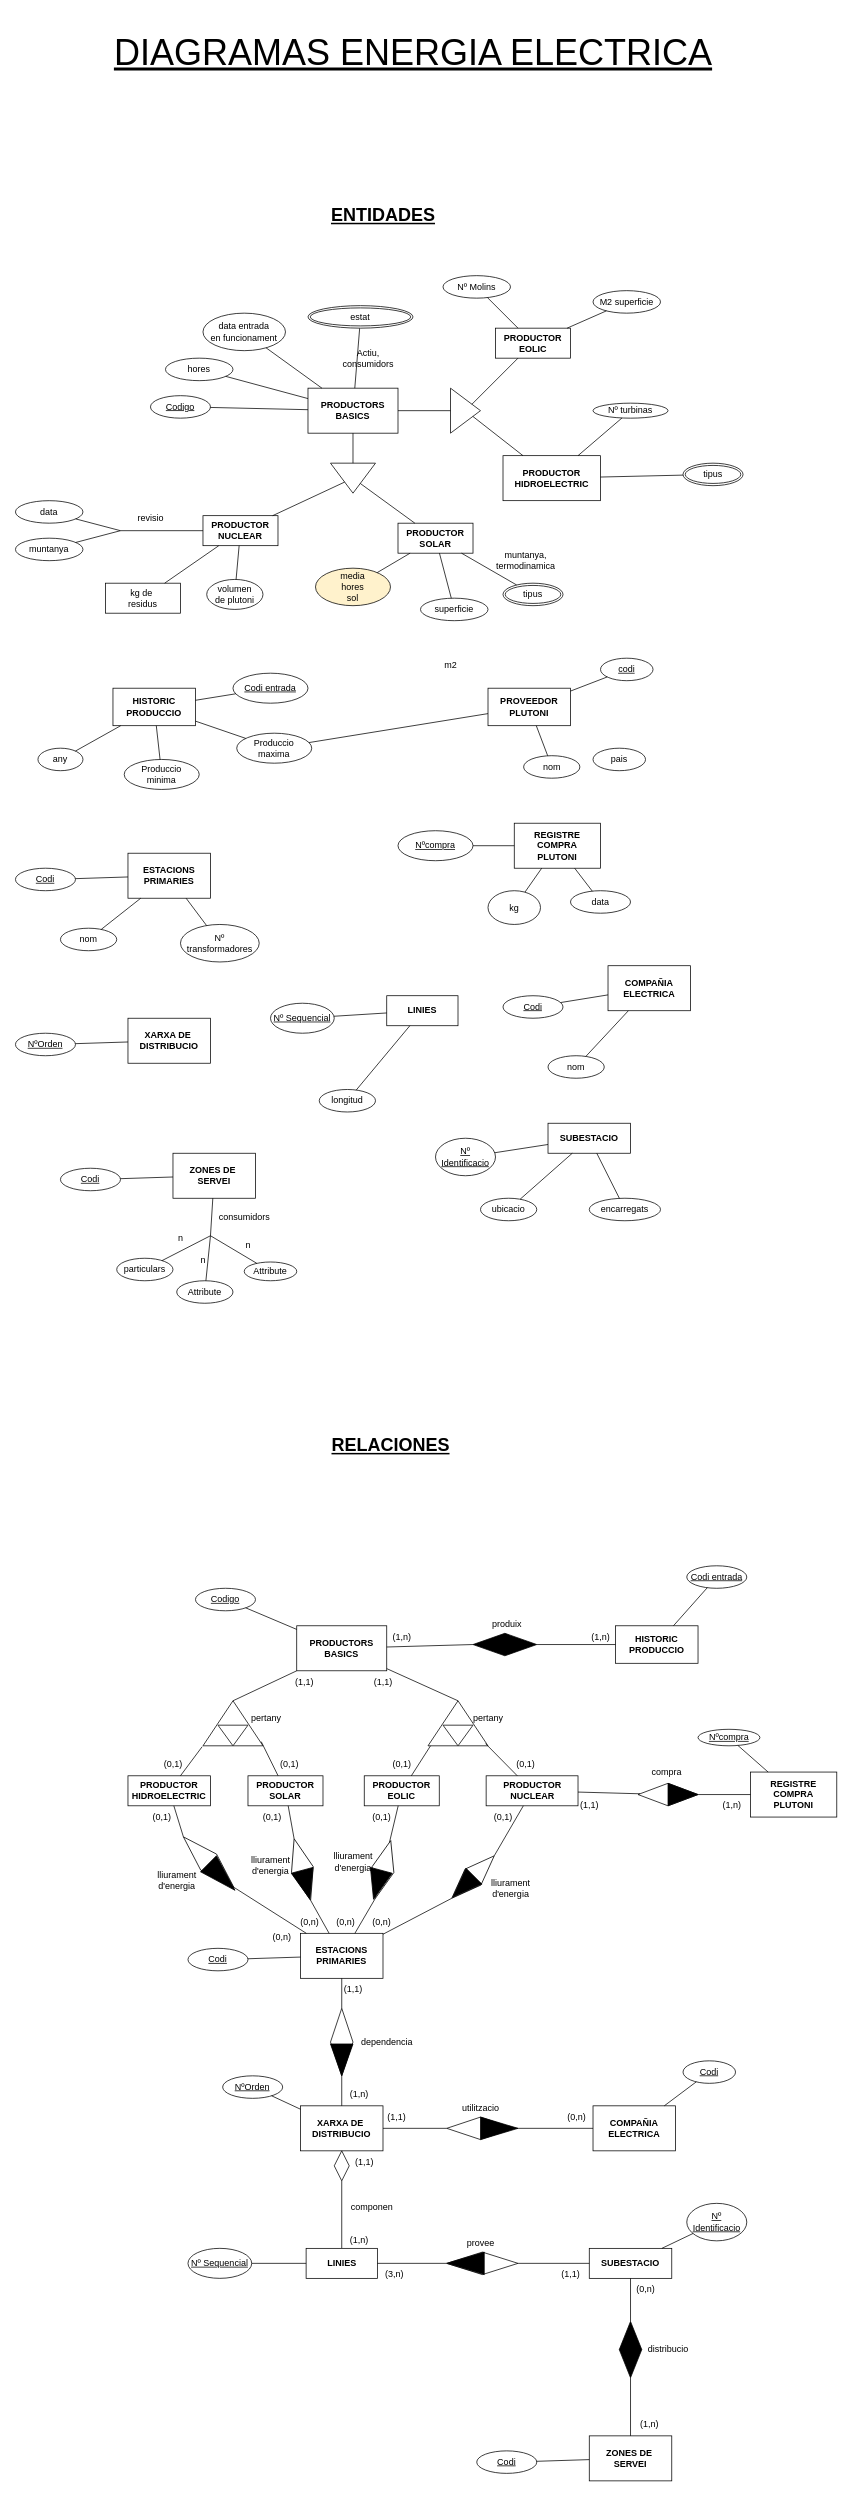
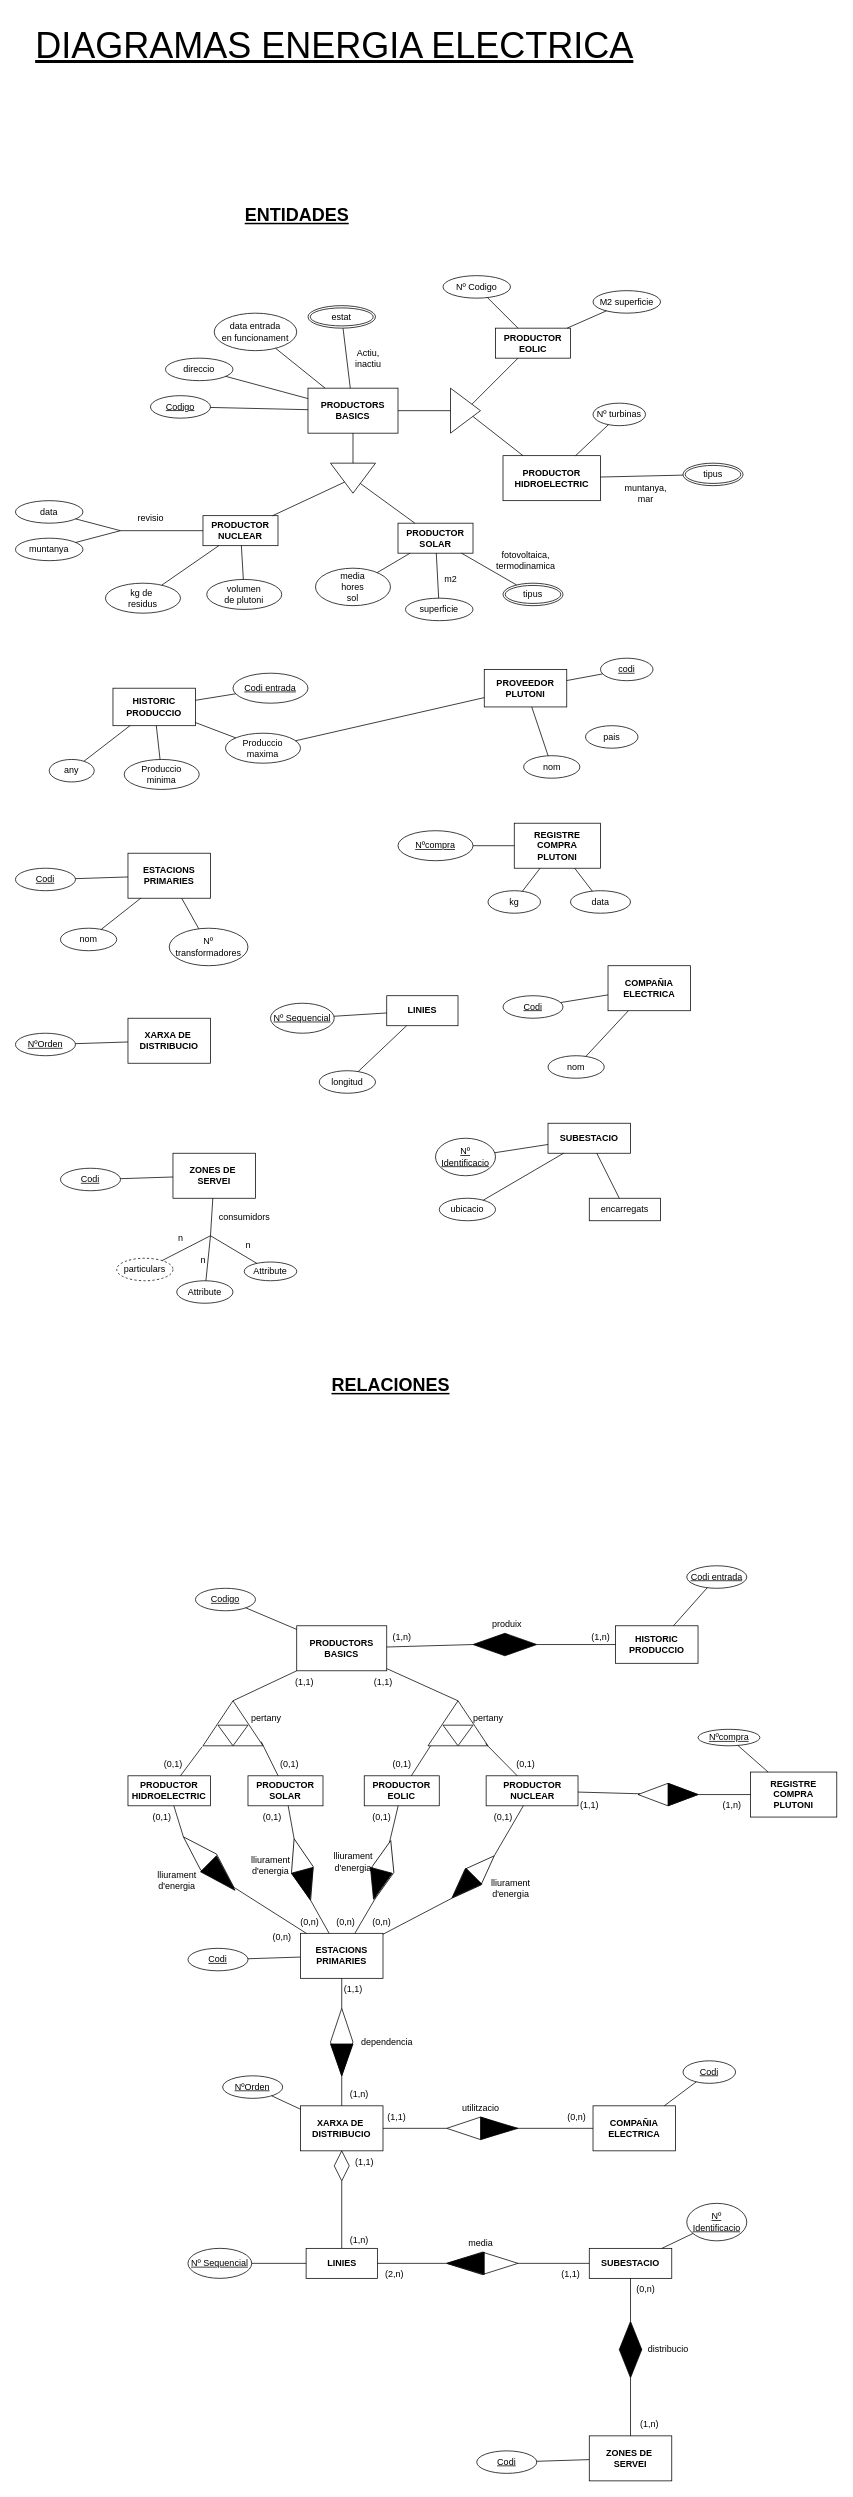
- <mxCell id="239" value="&lt;h1&gt;&lt;font style=&quot;font-size: 48px; font-weight: normal;&quot;&gt;&lt;u&gt;DIAGRAMAS ENERGIA ELECTRICA&lt;/u&gt;&lt;/font&gt;&lt;/h1&gt;" style="text;html=1;align=center;verticalAlign=middle;resizable=0;points=[];autosize=1;strokeColor=none;fillColor=none;" vertex="1" parent="1"><mxGeometry x="140" y="20" width="820" height="100" as="geometry" /></mxCell>
+ <mxCell id="239" value="&lt;h1&gt;&lt;font style=&quot;font-size: 48px; font-weight: normal;&quot;&gt;&lt;u&gt;DIAGRAMAS ENERGIA ELECTRICA&lt;/u&gt;&lt;/font&gt;&lt;/h1&gt;" style="text;html=1;align=center;verticalAlign=middle;resizable=0;points=[];autosize=1;strokeColor=none;fillColor=none;" vertex="1" parent="1"><mxGeometry x="35" y="10" width="820" height="100" as="geometry" /></mxCell>
- <mxCell id="115" value="&lt;span style=&quot;font-size: 24px;&quot;&gt;&lt;b&gt;&lt;u&gt;ENTIDADES&lt;/u&gt;&lt;/b&gt;&lt;/span&gt;" style="text;html=1;align=center;verticalAlign=middle;resizable=0;points=[];autosize=1;strokeColor=none;fillColor=none;" vertex="1" parent="1"><mxGeometry x="430" y="267" width="160" height="40" as="geometry" /></mxCell>
+ <mxCell id="115" value="&lt;span style=&quot;font-size: 24px;&quot;&gt;&lt;b&gt;&lt;u&gt;ENTIDADES&lt;/u&gt;&lt;/b&gt;&lt;/span&gt;" style="text;html=1;align=center;verticalAlign=middle;resizable=0;points=[];autosize=1;strokeColor=none;fillColor=none;" vertex="1" parent="1"><mxGeometry x="315" y="267" width="160" height="40" as="geometry" /></mxCell>
- <mxCell id="23" value="Nº Molins" style="ellipse;whiteSpace=wrap;html=1;align=center;" parent="1" vertex="1"><mxGeometry x="590" y="367" width="90" height="30" as="geometry" /></mxCell>
+ <mxCell id="23" value="Nº Codigo" style="ellipse;whiteSpace=wrap;html=1;align=center;" parent="1" vertex="1"><mxGeometry x="590" y="367" width="90" height="30" as="geometry" /></mxCell>
- <mxCell id="29" value="estat&lt;br&gt;" style="ellipse;shape=doubleEllipse;margin=3;whiteSpace=wrap;html=1;align=center;" parent="1" vertex="1"><mxGeometry x="410" y="407" width="140" height="30" as="geometry" /></mxCell>
+ <mxCell id="29" value="estat&lt;br&gt;" style="ellipse;shape=doubleEllipse;margin=3;whiteSpace=wrap;html=1;align=center;" parent="1" vertex="1"><mxGeometry x="410" y="407" width="90" height="30" as="geometry" /></mxCell>
- <mxCell id="18" value="data entrada&lt;br&gt;en funcionament" style="ellipse;whiteSpace=wrap;html=1;align=center;" parent="1" vertex="1"><mxGeometry x="270" y="417" width="110" height="50" as="geometry" /></mxCell>
+ <mxCell id="18" value="data entrada&lt;br&gt;en funcionament" style="ellipse;whiteSpace=wrap;html=1;align=center;" parent="1" vertex="1"><mxGeometry x="285" y="417" width="110" height="50" as="geometry" /></mxCell>
- <mxCell id="20" value="Actiu,&lt;br&gt;consumidors" style="text;html=1;align=center;verticalAlign=middle;resizable=0;points=[];autosize=1;strokeColor=none;fillColor=none;" parent="1" vertex="1"><mxGeometry x="460" y="457" width="60" height="40" as="geometry" /></mxCell>
+ <mxCell id="20" value="Actiu,&lt;br&gt;inactiu" style="text;html=1;align=center;verticalAlign=middle;resizable=0;points=[];autosize=1;strokeColor=none;fillColor=none;" parent="1" vertex="1"><mxGeometry x="460" y="457" width="60" height="40" as="geometry" /></mxCell>
- <mxCell id="17" value="hores" style="ellipse;whiteSpace=wrap;html=1;align=center;" parent="1" vertex="1"><mxGeometry x="220" y="477" width="90" height="30" as="geometry" /></mxCell>
+ <mxCell id="17" value="direccio" style="ellipse;whiteSpace=wrap;html=1;align=center;" parent="1" vertex="1"><mxGeometry x="220" y="477" width="90" height="30" as="geometry" /></mxCell>
- <mxCell id="27" value="Nº turbinas" style="ellipse;whiteSpace=wrap;html=1;align=center;" parent="1" vertex="1"><mxGeometry x="790" y="537" width="100" height="20" as="geometry" /></mxCell>
+ <mxCell id="27" value="Nº turbinas" style="ellipse;whiteSpace=wrap;html=1;align=center;" parent="1" vertex="1"><mxGeometry x="790" y="537" width="70" height="30" as="geometry" /></mxCell>
+ <mxCell id="32" value="muntanya,&lt;br&gt;mar" style="text;html=1;align=center;verticalAlign=middle;resizable=0;points=[];autosize=1;strokeColor=none;fillColor=none;" parent="1" vertex="1"><mxGeometry x="820" y="637" width="80" height="40" as="geometry" /></mxCell>
- <mxCell id="39" value="muntanya,&lt;br&gt;termodinamica" style="text;html=1;align=center;verticalAlign=middle;resizable=0;points=[];autosize=1;strokeColor=none;fillColor=none;" parent="1" vertex="1"><mxGeometry x="650" y="727" width="100" height="40" as="geometry" /></mxCell>
+ <mxCell id="39" value="fotovoltaica,&lt;br&gt;termodinamica" style="text;html=1;align=center;verticalAlign=middle;resizable=0;points=[];autosize=1;strokeColor=none;fillColor=none;" parent="1" vertex="1"><mxGeometry x="650" y="727" width="100" height="40" as="geometry" /></mxCell>
- <mxCell id="33" value="media&lt;br&gt;hores&lt;br&gt;sol" style="ellipse;whiteSpace=wrap;html=1;align=center;fillColor=#fff2cc;" parent="1" vertex="1"><mxGeometry x="420" y="757" width="100" height="50" as="geometry" /></mxCell>
+ <mxCell id="33" value="media&lt;br&gt;hores&lt;br&gt;sol" style="ellipse;whiteSpace=wrap;html=1;align=center;" parent="1" vertex="1"><mxGeometry x="420" y="757" width="100" height="50" as="geometry" /></mxCell>
- <mxCell id="43" value="volumen&lt;br&gt;de plutoni" style="ellipse;whiteSpace=wrap;html=1;align=center;" parent="1" vertex="1"><mxGeometry x="275" y="772" width="75" height="40" as="geometry" /></mxCell>
+ <mxCell id="43" value="volumen&lt;br&gt;de plutoni" style="ellipse;whiteSpace=wrap;html=1;align=center;" parent="1" vertex="1"><mxGeometry x="275" y="772" width="100" height="40" as="geometry" /></mxCell>
- <mxCell id="42" value="kg de&amp;nbsp;&lt;br&gt;residus" style="whiteSpace=wrap;html=1;align=center;rounded=0;" parent="1" vertex="1"><mxGeometry x="140" y="777" width="100" height="40" as="geometry" /></mxCell>
+ <mxCell id="42" value="kg de&amp;nbsp;&lt;br&gt;residus" style="ellipse;whiteSpace=wrap;html=1;align=center;" parent="1" vertex="1"><mxGeometry x="140" y="777" width="100" height="40" as="geometry" /></mxCell>
- <mxCell id="34" value="superficie" style="ellipse;whiteSpace=wrap;html=1;align=center;" parent="1" vertex="1"><mxGeometry x="560" y="797" width="90" height="30" as="geometry" /></mxCell>
+ <mxCell id="34" value="superficie" style="ellipse;whiteSpace=wrap;html=1;align=center;" parent="1" vertex="1"><mxGeometry x="540" y="797" width="90" height="30" as="geometry" /></mxCell>
- <mxCell id="40" value="m2" style="text;html=1;align=center;verticalAlign=middle;resizable=0;points=[];autosize=1;strokeColor=none;fillColor=none;" parent="1" vertex="1"><mxGeometry x="580" y="872" width="40" height="30" as="geometry" /></mxCell>
+ <mxCell id="40" value="m2" style="text;html=1;align=center;verticalAlign=middle;resizable=0;points=[];autosize=1;strokeColor=none;fillColor=none;" parent="1" vertex="1"><mxGeometry x="580" y="757" width="40" height="30" as="geometry" /></mxCell>
- <mxCell id="60" value="&lt;b&gt;PROVEEDOR&lt;br&gt;PLUTONI&lt;br&gt;&lt;/b&gt;" style="whiteSpace=wrap;html=1;align=center;" parent="1" vertex="1"><mxGeometry x="650" y="917" width="110" height="50" as="geometry" /></mxCell>
+ <mxCell id="60" value="&lt;b&gt;PROVEEDOR&lt;br&gt;PLUTONI&lt;br&gt;&lt;/b&gt;" style="whiteSpace=wrap;html=1;align=center;" parent="1" vertex="1"><mxGeometry x="645" y="892" width="110" height="50" as="geometry" /></mxCell>
- <mxCell id="53" value="Produccio&lt;br&gt;maxima" style="ellipse;whiteSpace=wrap;html=1;align=center;" parent="1" vertex="1"><mxGeometry x="315" y="977" width="100" height="40" as="geometry" /></mxCell>
+ <mxCell id="53" value="Produccio&lt;br&gt;maxima" style="ellipse;whiteSpace=wrap;html=1;align=center;" parent="1" vertex="1"><mxGeometry x="300" y="977" width="100" height="40" as="geometry" /></mxCell>
- <mxCell id="55" value="any" style="ellipse;whiteSpace=wrap;html=1;align=center;" parent="1" vertex="1"><mxGeometry x="50" y="997" width="60" height="30" as="geometry" /></mxCell>
+ <mxCell id="55" value="any" style="ellipse;whiteSpace=wrap;html=1;align=center;" parent="1" vertex="1"><mxGeometry x="65" y="1012" width="60" height="30" as="geometry" /></mxCell>
- <mxCell id="63" value="pais" style="ellipse;whiteSpace=wrap;html=1;align=center;" parent="1" vertex="1"><mxGeometry x="790" y="997" width="70" height="30" as="geometry" /></mxCell>
+ <mxCell id="63" value="pais" style="ellipse;whiteSpace=wrap;html=1;align=center;" parent="1" vertex="1"><mxGeometry x="780" y="967" width="70" height="30" as="geometry" /></mxCell>
- <mxCell id="69" value="kg" style="ellipse;whiteSpace=wrap;html=1;align=center;" parent="1" vertex="1"><mxGeometry x="650" y="1187" width="70" height="45" as="geometry" /></mxCell>
+ <mxCell id="69" value="kg" style="ellipse;whiteSpace=wrap;html=1;align=center;" parent="1" vertex="1"><mxGeometry x="650" y="1187" width="70" height="30" as="geometry" /></mxCell>
- <mxCell id="77" value="Nº&lt;br&gt;transformadores" style="ellipse;whiteSpace=wrap;html=1;align=center;" parent="1" vertex="1"><mxGeometry x="240" y="1232" width="105" height="50" as="geometry" /></mxCell>
+ <mxCell id="77" value="Nº&lt;br&gt;transformadores" style="ellipse;whiteSpace=wrap;html=1;align=center;" parent="1" vertex="1"><mxGeometry x="225" y="1237" width="105" height="50" as="geometry" /></mxCell>
- <mxCell id="98" value="longitud" style="ellipse;whiteSpace=wrap;html=1;align=center;" parent="1" vertex="1"><mxGeometry x="425" y="1452" width="75" height="30" as="geometry" /></mxCell>
+ <mxCell id="98" value="longitud" style="ellipse;whiteSpace=wrap;html=1;align=center;" parent="1" vertex="1"><mxGeometry x="425" y="1427" width="75" height="30" as="geometry" /></mxCell>
- <mxCell id="91" value="ubicacio" style="ellipse;whiteSpace=wrap;html=1;align=center;" parent="1" vertex="1"><mxGeometry x="640" y="1597" width="75" height="30" as="geometry" /></mxCell>
+ <mxCell id="91" value="ubicacio" style="ellipse;whiteSpace=wrap;html=1;align=center;" parent="1" vertex="1"><mxGeometry x="585" y="1597" width="75" height="30" as="geometry" /></mxCell>
- <mxCell id="92" value="encarregats" style="ellipse;whiteSpace=wrap;html=1;align=center;" parent="1" vertex="1"><mxGeometry x="785" y="1597" width="95" height="30" as="geometry" /></mxCell>
+ <mxCell id="92" value="encarregats" style="whiteSpace=wrap;html=1;align=center;rounded=0;" parent="1" vertex="1"><mxGeometry x="785" y="1597" width="95" height="30" as="geometry" /></mxCell>
- <mxCell id="103" value="particulars" style="ellipse;whiteSpace=wrap;html=1;align=center;" parent="1" vertex="1"><mxGeometry x="155" y="1677" width="75" height="30" as="geometry" /></mxCell>
+ <mxCell id="103" value="particulars" style="ellipse;whiteSpace=wrap;html=1;align=center;dashed=1;" parent="1" vertex="1"><mxGeometry x="155" y="1677" width="75" height="30" as="geometry" /></mxCell>
- <mxCell id="116" value="&lt;font style=&quot;font-size: 24px;&quot;&gt;&lt;b&gt;&lt;u&gt;RELACIONES&lt;/u&gt;&lt;/b&gt;&lt;/font&gt;" style="text;html=1;align=center;verticalAlign=middle;resizable=0;points=[];autosize=1;strokeColor=none;fillColor=none;" vertex="1" parent="1"><mxGeometry x="430" y="1907" width="180" height="40" as="geometry" /></mxCell>
+ <mxCell id="116" value="&lt;font style=&quot;font-size: 24px;&quot;&gt;&lt;b&gt;&lt;u&gt;RELACIONES&lt;/u&gt;&lt;/b&gt;&lt;/font&gt;" style="text;html=1;align=center;verticalAlign=middle;resizable=0;points=[];autosize=1;strokeColor=none;fillColor=none;" vertex="1" parent="1"><mxGeometry x="430" y="1827" width="180" height="40" as="geometry" /></mxCell>
- <mxCell id="148" value="compra" style="text;html=1;align=center;verticalAlign=middle;resizable=0;points=[];autosize=1;strokeColor=none;fillColor=none;" vertex="1" parent="1"><mxGeometry x="857.5" y="2347" width="60" height="30" as="geometry" /></mxCell>
- <mxCell id="200" value="componen" style="text;html=1;align=center;verticalAlign=middle;resizable=0;points=[];autosize=1;strokeColor=none;fillColor=none;" vertex="1" parent="1"><mxGeometry x="455" y="2927" width="80" height="30" as="geometry" /></mxCell>
- <mxCell id="201" value="provee" style="text;html=1;align=center;verticalAlign=middle;resizable=0;points=[];autosize=1;strokeColor=none;fillColor=none;" vertex="1" parent="1"><mxGeometry x="610" y="2975" width="60" height="30" as="geometry" /></mxCell>
+ <mxCell id="201" value="media" style="text;html=1;align=center;verticalAlign=middle;resizable=0;points=[];autosize=1;strokeColor=none;fillColor=none;" vertex="1" parent="1"><mxGeometry x="610" y="2975" width="60" height="30" as="geometry" /></mxCell>
- <mxCell id="221" value="(3,n)" style="text;html=1;align=center;verticalAlign=middle;resizable=0;points=[];autosize=1;strokeColor=none;fillColor=none;" vertex="1" parent="1"><mxGeometry x="500" y="3017" width="50" height="30" as="geometry" /></mxCell>
+ <mxCell id="221" value="(2,n)" style="text;html=1;align=center;verticalAlign=middle;resizable=0;points=[];autosize=1;strokeColor=none;fillColor=none;" vertex="1" parent="1"><mxGeometry x="500" y="3017" width="50" height="30" as="geometry" /></mxCell>
